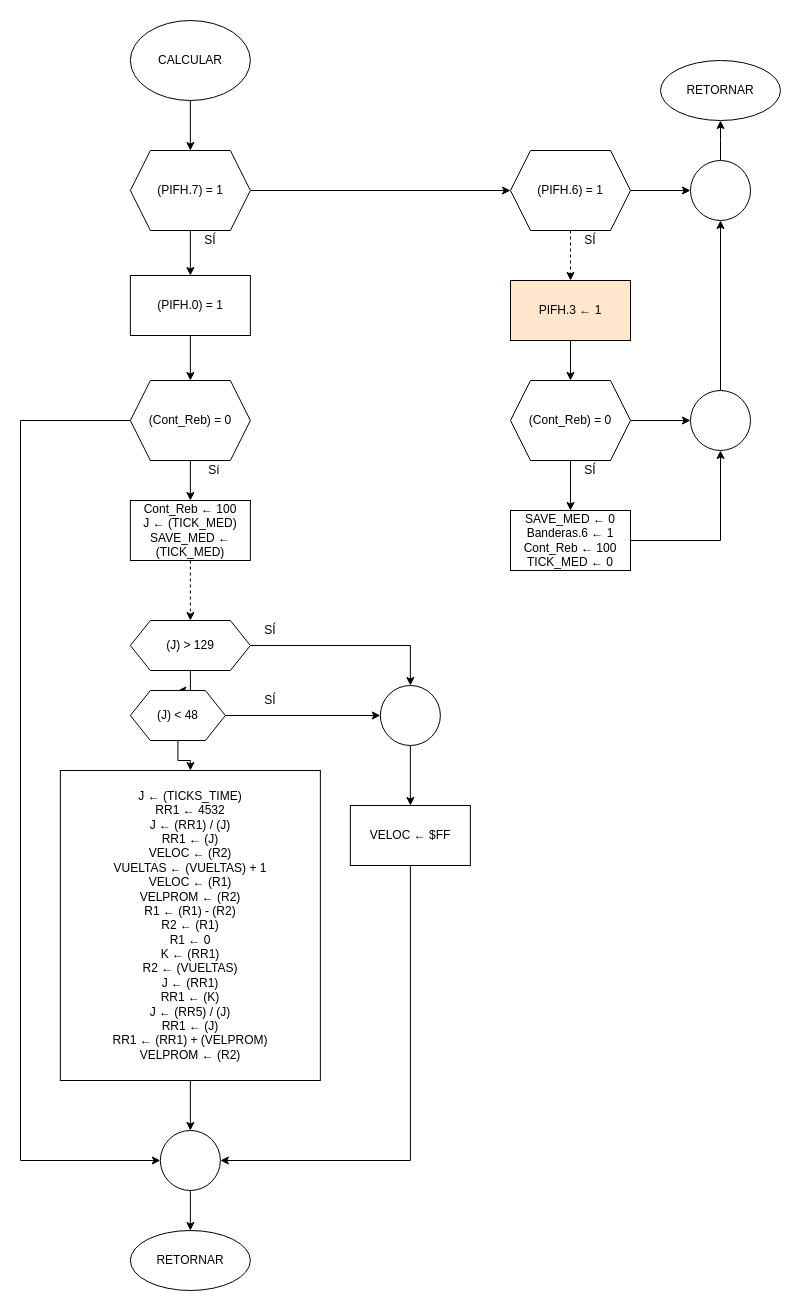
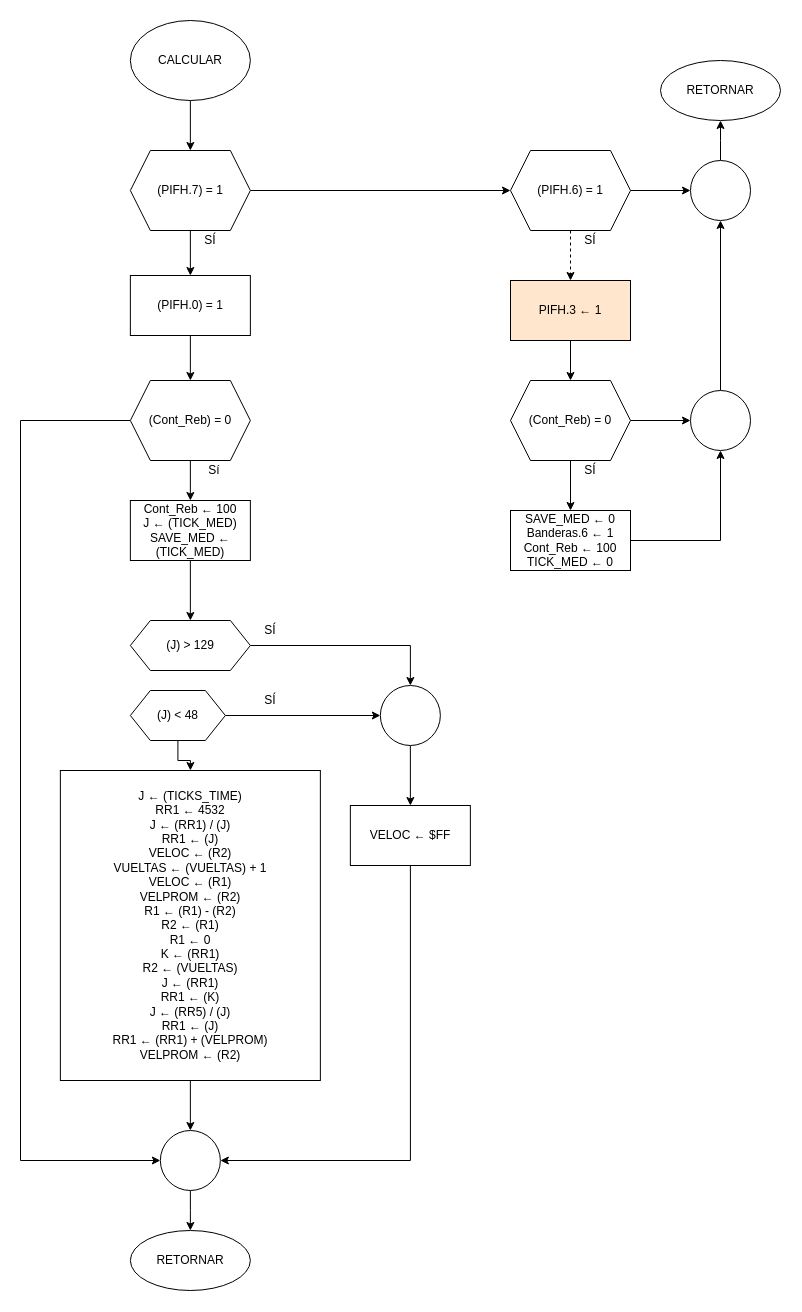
- <mxCell id="15" value="" style="edgeStyle=orthogonalEdgeStyle;rounded=0;orthogonalLoop=1;jettySize=auto;html=1;dashed=1;" edge="1" parent="1" source="16" target="20"><mxGeometry relative="1" as="geometry" /></mxCell>
+ <mxCell id="15" value="" style="edgeStyle=orthogonalEdgeStyle;rounded=0;orthogonalLoop=1;jettySize=auto;html=1;" edge="1" parent="1" source="16" target="20"><mxGeometry relative="1" as="geometry" /></mxCell>
- <mxCell id="18" value="" style="edgeStyle=orthogonalEdgeStyle;rounded=0;orthogonalLoop=1;jettySize=auto;html=1;" edge="1" parent="1" source="20" target="23"><mxGeometry relative="1" as="geometry" /></mxCell>
